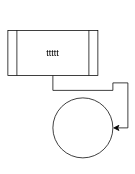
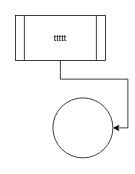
- <mxCell id="3" value="ttttt" style="shape=process;whiteSpace=wrap;html=1;backgroundOutline=1;" vertex="1" parent="1"><mxGeometry x="10" y="40" width="120" height="60" as="geometry" /></mxCell>
+ <mxCell id="3" value="ttttt" style="shape=process;whiteSpace=wrap;html=1;backgroundOutline=1;" vertex="1" parent="1"><mxGeometry x="20" y="20" width="120" height="60" as="geometry" /></mxCell>
